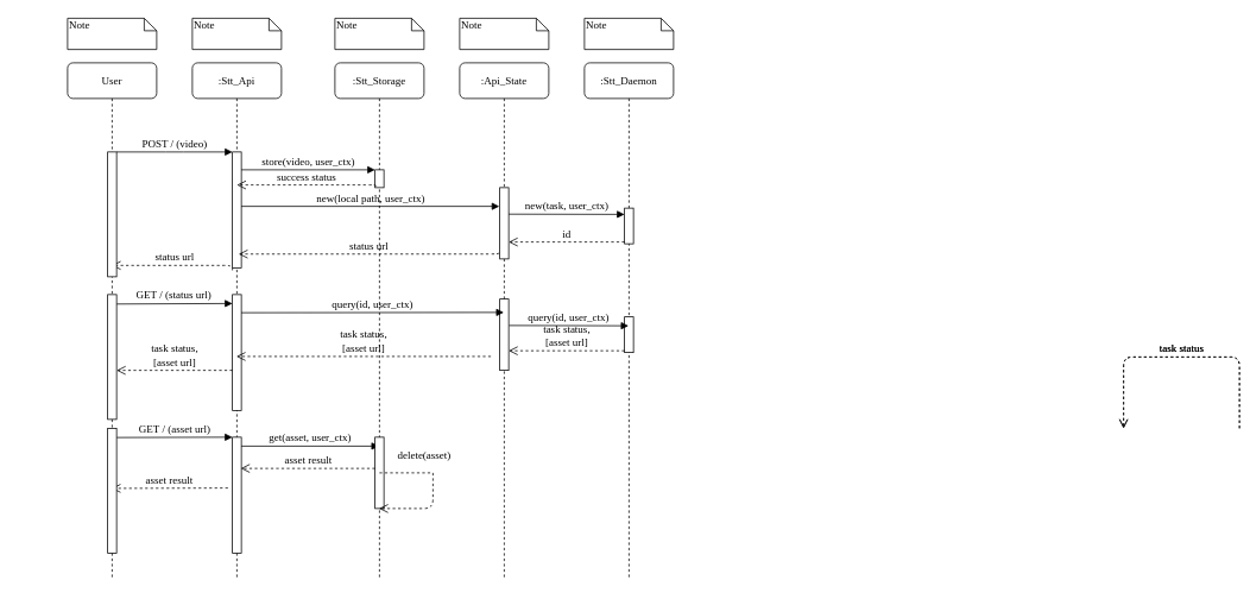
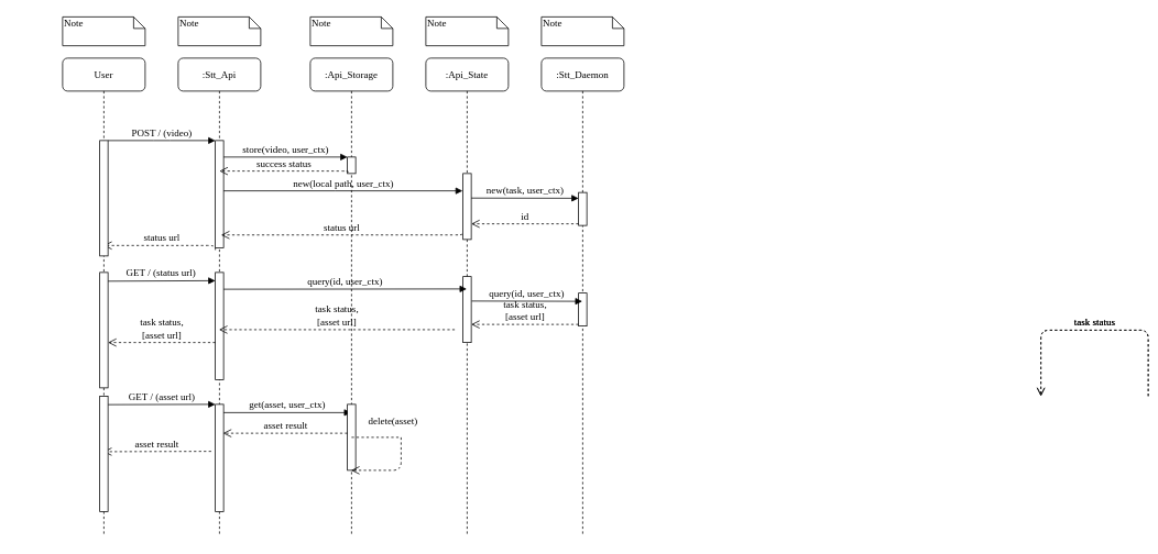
- <mxCell id="12" value=":Stt_Storage" style="shape=umlLifeline;perimeter=lifelinePerimeter;whiteSpace=wrap;html=1;container=1;collapsible=0;recursiveResize=0;outlineConnect=0;rounded=1;shadow=0;comic=0;labelBackgroundColor=none;strokeWidth=1;fontFamily=Verdana;fontSize=12;align=center;" parent="1" vertex="1"><mxGeometry x="375" y="70" width="100" height="580" as="geometry" /></mxCell>
+ <mxCell id="12" value=":Api_Storage" style="shape=umlLifeline;perimeter=lifelinePerimeter;whiteSpace=wrap;html=1;container=1;collapsible=0;recursiveResize=0;outlineConnect=0;rounded=1;shadow=0;comic=0;labelBackgroundColor=none;strokeWidth=1;fontFamily=Verdana;fontSize=12;align=center;" parent="1" vertex="1"><mxGeometry x="375" y="70" width="100" height="580" as="geometry" /></mxCell>
